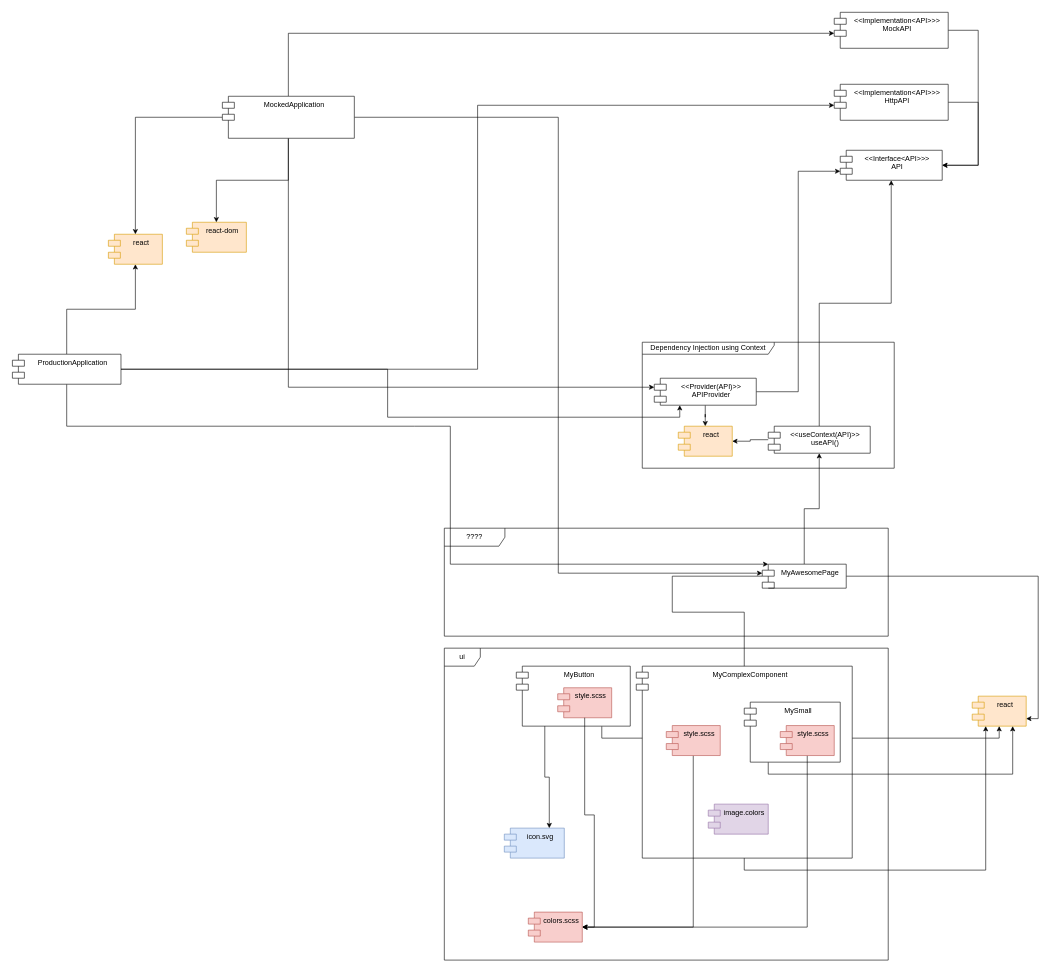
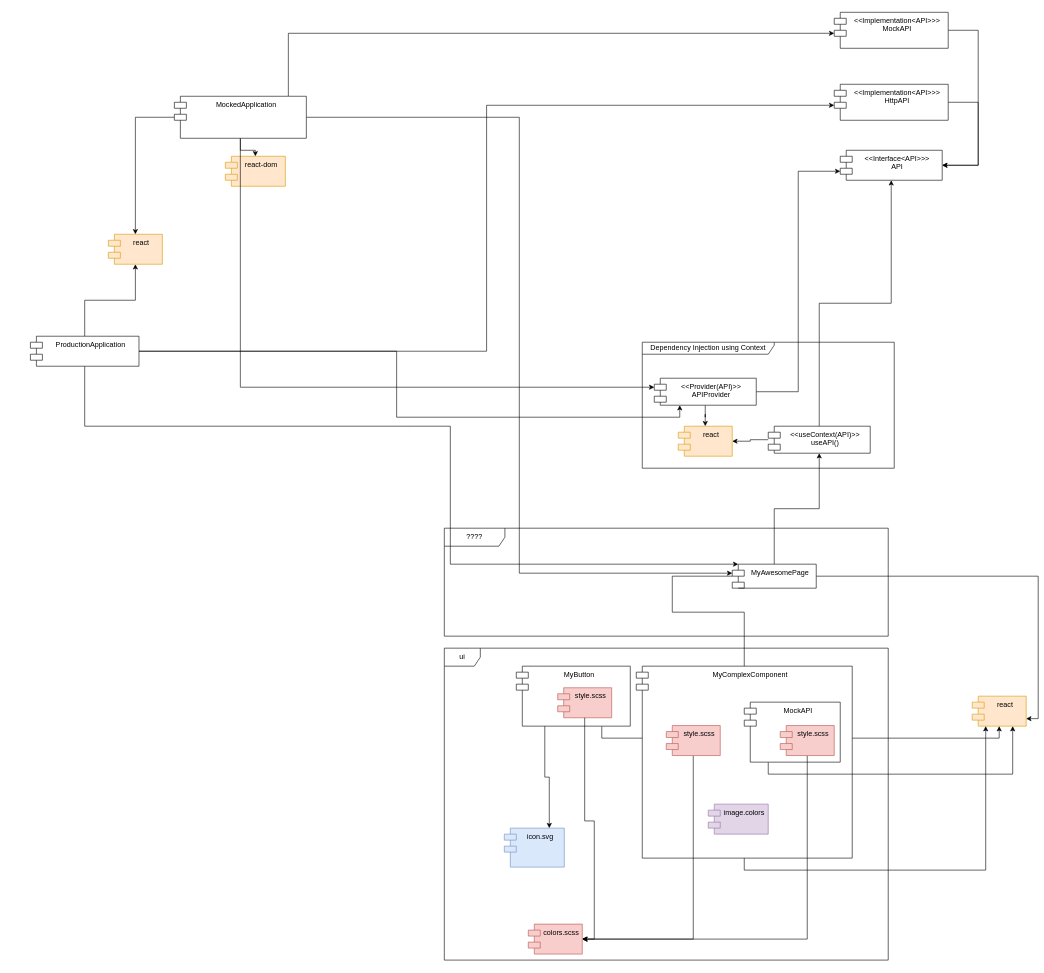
- <mxCell id="49" value="MockedApplication" style="shape=module;align=left;spacingLeft=20;align=center;verticalAlign=top;" vertex="1" parent="1"><mxGeometry x="370" y="160" width="220" height="70" as="geometry" /></mxCell>
+ <mxCell id="49" value="MockedApplication" style="shape=module;align=left;spacingLeft=20;align=center;verticalAlign=top;" vertex="1" parent="1"><mxGeometry x="290" y="160" width="220" height="70" as="geometry" /></mxCell>
- <mxCell id="42" value="react-dom" style="shape=module;align=left;spacingLeft=20;align=center;verticalAlign=top;fillColor=#ffe6cc;strokeColor=#d79b00;" vertex="1" parent="1"><mxGeometry x="310" y="370" width="100" height="50" as="geometry" /></mxCell>
+ <mxCell id="42" value="react-dom" style="shape=module;align=left;spacingLeft=20;align=center;verticalAlign=top;fillColor=#ffe6cc;strokeColor=#d79b00;" vertex="1" parent="1"><mxGeometry x="375" y="260" width="100" height="50" as="geometry" /></mxCell>
- <mxCell id="41" value="ProductionApplication" style="shape=module;align=left;spacingLeft=20;align=center;verticalAlign=top;" vertex="1" parent="1"><mxGeometry x="20" y="590" width="181" height="50" as="geometry" /></mxCell>
+ <mxCell id="41" value="ProductionApplication" style="shape=module;align=left;spacingLeft=20;align=center;verticalAlign=top;" vertex="1" parent="1"><mxGeometry x="50" y="560" width="181" height="50" as="geometry" /></mxCell>
- <mxCell id="24" value="MyAwesomePage" style="shape=module;align=left;spacingLeft=20;align=center;verticalAlign=top;" vertex="1" parent="1"><mxGeometry x="1270" y="940" width="140" height="40" as="geometry" /></mxCell>
+ <mxCell id="24" value="MyAwesomePage" style="shape=module;align=left;spacingLeft=20;align=center;verticalAlign=top;" vertex="1" parent="1"><mxGeometry x="1220" y="940" width="140" height="40" as="geometry" /></mxCell>
- <mxCell id="15" value="MySmall" style="shape=module;align=left;spacingLeft=20;align=center;verticalAlign=top;" vertex="1" parent="1"><mxGeometry x="1240" y="1170" width="160" height="100" as="geometry" /></mxCell>
+ <mxCell id="15" value="MockAPI" style="shape=module;align=left;spacingLeft=20;align=center;verticalAlign=top;" vertex="1" parent="1"><mxGeometry x="1240" y="1170" width="160" height="100" as="geometry" /></mxCell>
- <mxCell id="5" value="icon.svg" style="shape=module;align=left;spacingLeft=20;align=center;verticalAlign=top;fillColor=#dae8fc;strokeColor=#6c8ebf;" vertex="1" parent="1"><mxGeometry x="840" y="1380" width="100" height="50" as="geometry" /></mxCell>
+ <mxCell id="5" value="icon.svg" style="shape=module;align=left;spacingLeft=20;align=center;verticalAlign=top;fillColor=#dae8fc;strokeColor=#6c8ebf;" vertex="1" parent="1"><mxGeometry x="840" y="1380" width="100" height="65" as="geometry" /></mxCell>
- <mxCell id="6" value="colors.scss" style="shape=module;align=left;spacingLeft=20;align=center;verticalAlign=top;fillColor=#f8cecc;strokeColor=#b85450;" vertex="1" parent="1"><mxGeometry x="880" y="1520" width="90" height="50" as="geometry" /></mxCell>
+ <mxCell id="6" value="colors.scss" style="shape=module;align=left;spacingLeft=20;align=center;verticalAlign=top;fillColor=#f8cecc;strokeColor=#b85450;" vertex="1" parent="1"><mxGeometry x="880" y="1540" width="90" height="50" as="geometry" /></mxCell>
